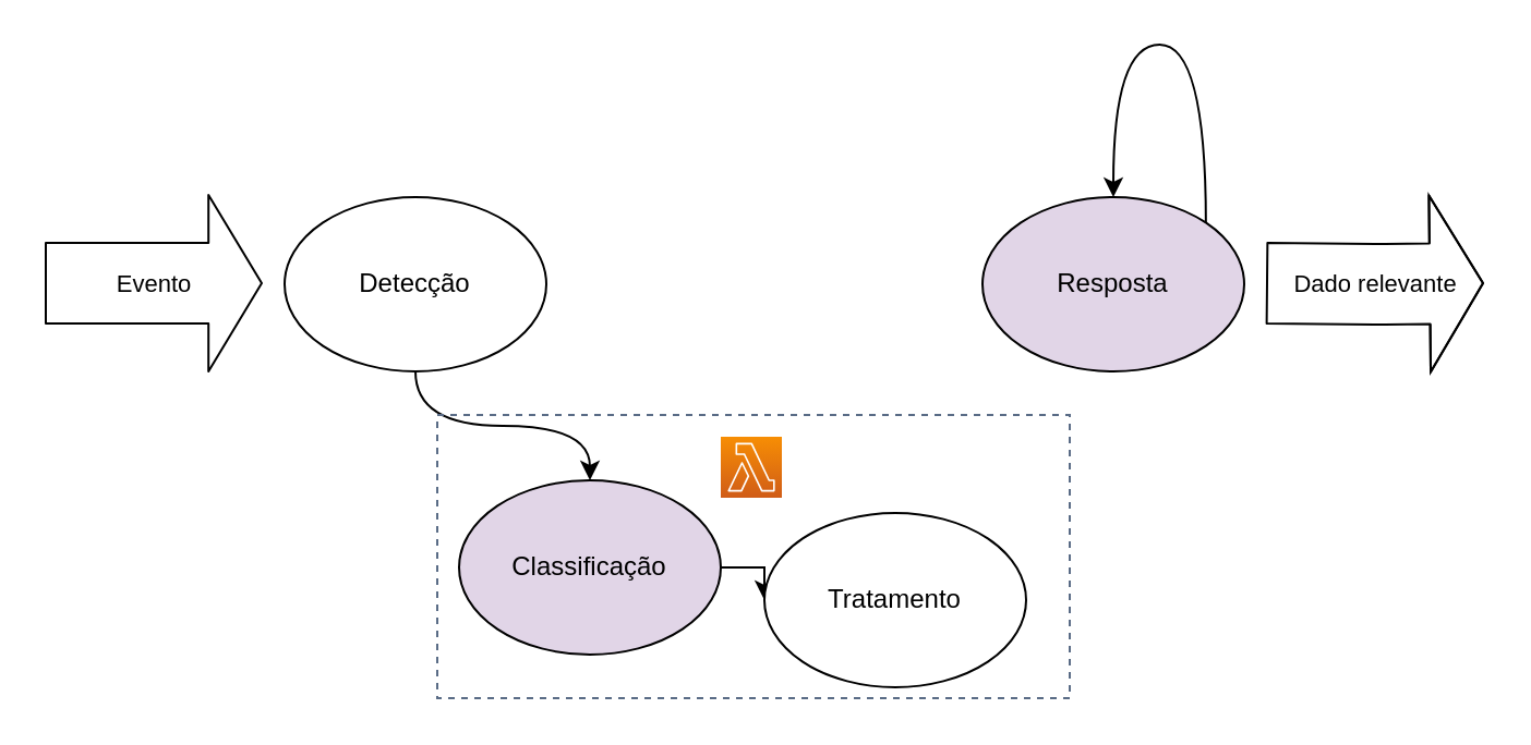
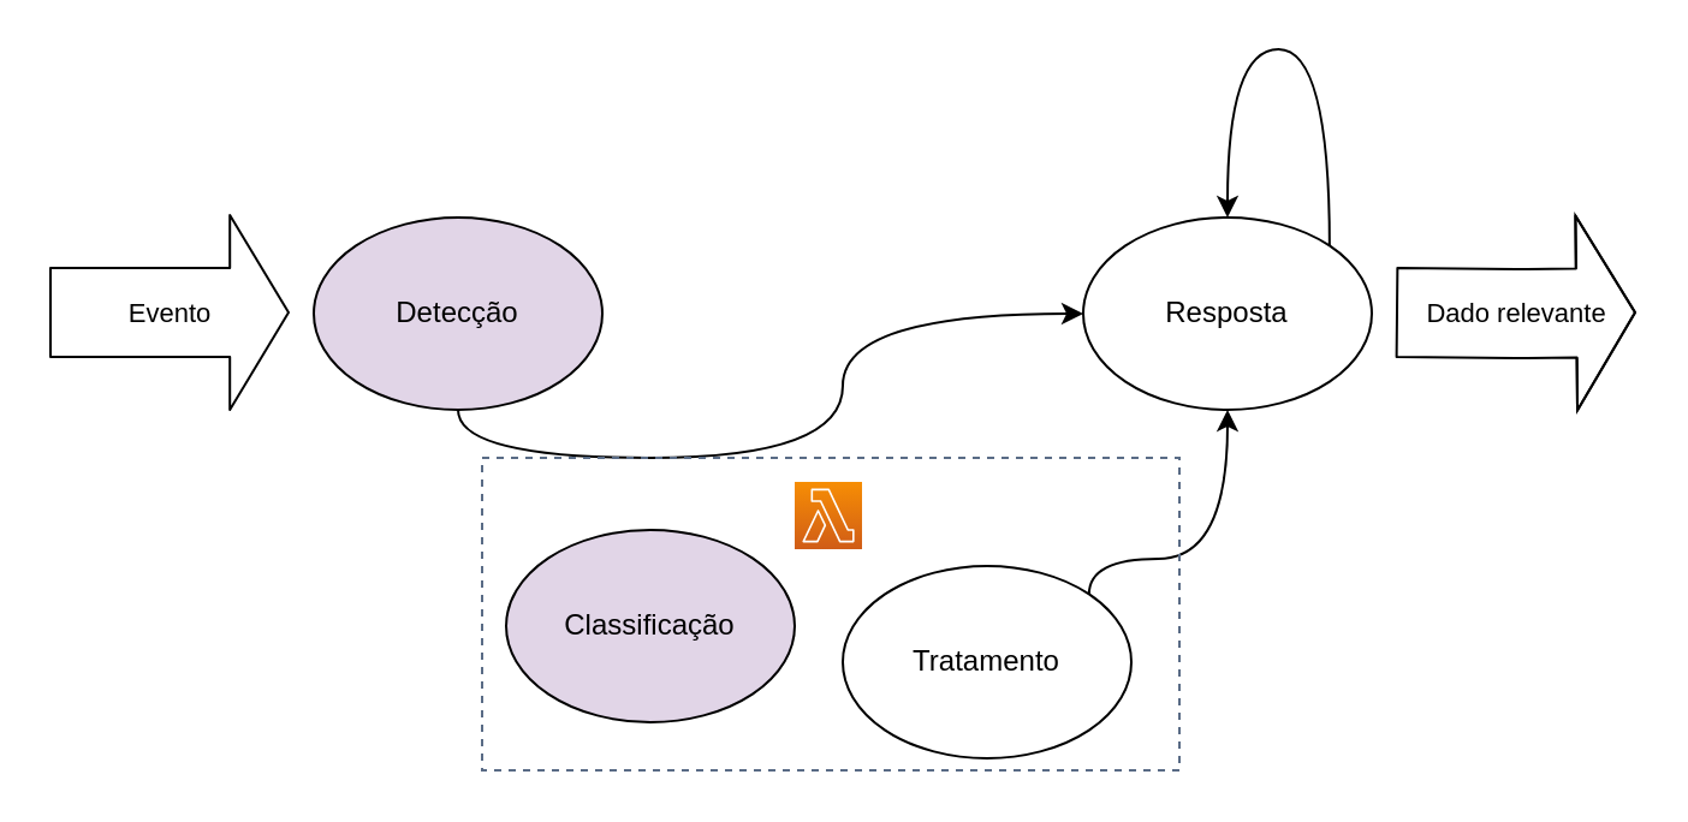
- <mxCell id="3" value="Detecção" style="ellipse;whiteSpace=wrap;html=1;" vertex="1" parent="1"><mxGeometry x="130" y="90" width="120" height="80" as="geometry" /></mxCell>
+ <mxCell id="3" value="Detecção" style="ellipse;whiteSpace=wrap;html=1;fillColor=#e1d5e7;" vertex="1" parent="1"><mxGeometry x="130" y="90" width="120" height="80" as="geometry" /></mxCell>
- <mxCell id="8" value="Resposta" style="ellipse;whiteSpace=wrap;html=1;fillColor=#e1d5e7;" vertex="1" parent="1"><mxGeometry x="450" y="90" width="120" height="80" as="geometry" /></mxCell>
+ <mxCell id="8" value="Resposta" style="ellipse;whiteSpace=wrap;html=1;" vertex="1" parent="1"><mxGeometry x="450" y="90" width="120" height="80" as="geometry" /></mxCell>
- <mxCell id="2" style="edgeStyle=orthogonalEdgeStyle;orthogonalLoop=1;jettySize=auto;html=1;exitX=0.5;exitY=1;exitDx=0;exitDy=0;entryX=0.5;entryY=0;entryDx=0;entryDy=0;curved=1;" edge="1" parent="1" source="3" target="5"><mxGeometry relative="1" as="geometry" /></mxCell>
+ <mxCell id="2" style="edgeStyle=orthogonalEdgeStyle;orthogonalLoop=1;jettySize=auto;html=1;exitX=0.5;exitY=1;exitDx=0;exitDy=0;curved=1;" edge="1" parent="1" source="3" target="8"><mxGeometry relative="1" as="geometry" /></mxCell>
+ <mxCell id="6" style="edgeStyle=orthogonalEdgeStyle;orthogonalLoop=1;jettySize=auto;html=1;exitX=1;exitY=0;exitDx=0;exitDy=0;entryX=0.5;entryY=1;entryDx=0;entryDy=0;curved=1;" edge="1" parent="1" source="7" target="8"><mxGeometry relative="1" as="geometry"><Array as="points"><mxPoint x="510" y="232" /></Array></mxGeometry></mxCell>
- <mxCell id="4" style="edgeStyle=orthogonalEdgeStyle;rounded=0;orthogonalLoop=1;jettySize=auto;html=1;exitX=1;exitY=0.5;exitDx=0;exitDy=0;entryX=0;entryY=0.5;entryDx=0;entryDy=0;" edge="1" parent="1" source="5" target="7"><mxGeometry relative="1" as="geometry" /></mxCell>
